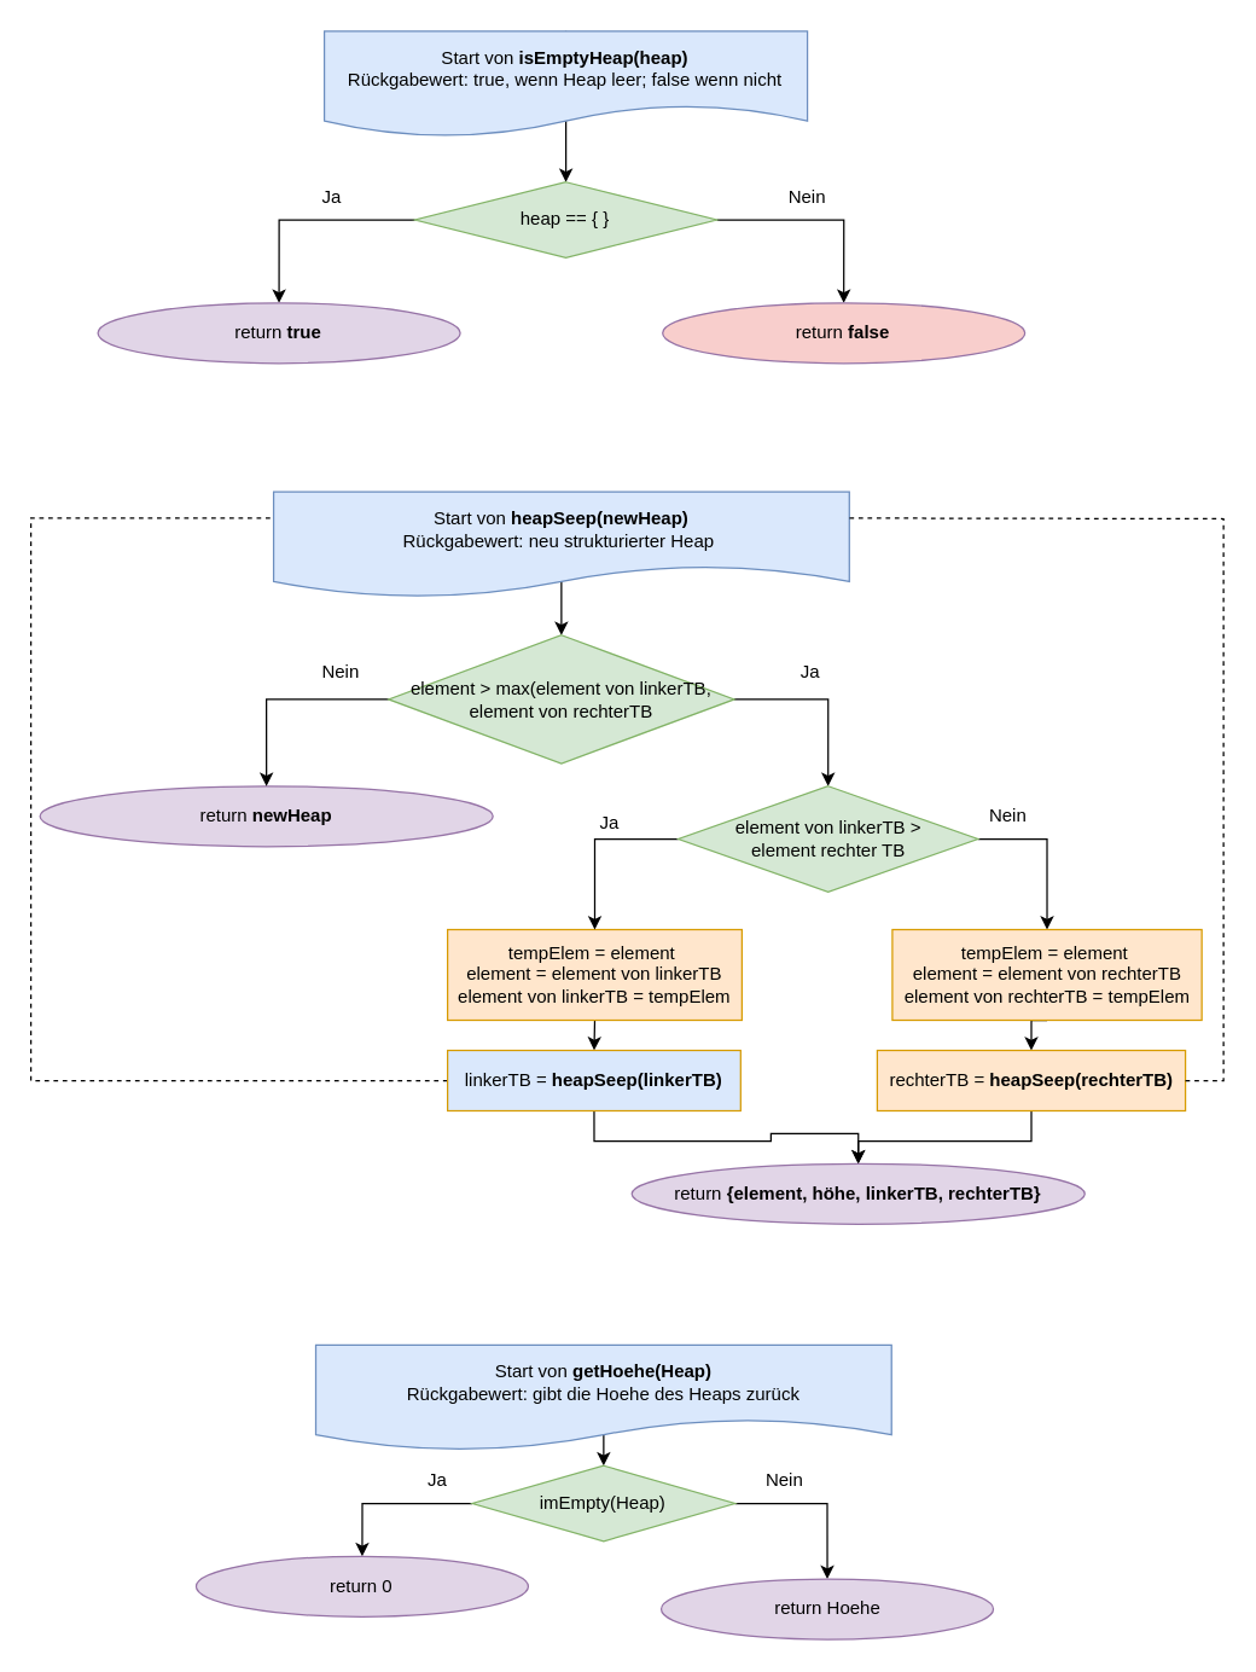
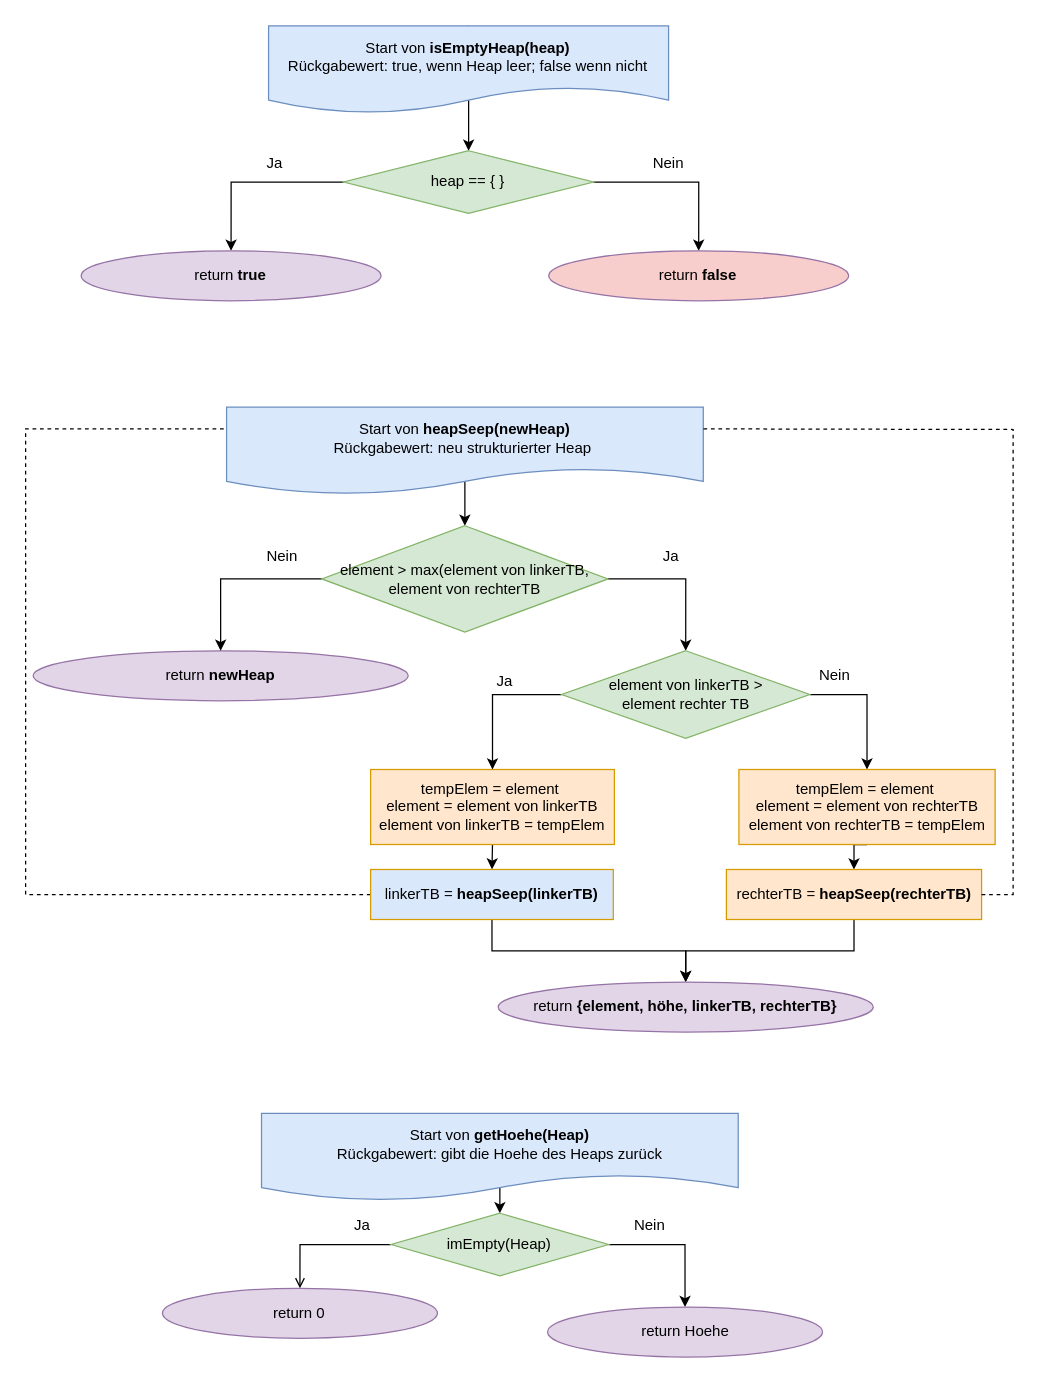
- <mxCell id="33" value="return&amp;nbsp;&lt;b&gt;{element, höhe, linkerTB, rechterTB}&lt;/b&gt;" style="ellipse;whiteSpace=wrap;html=1;rounded=0;fillColor=#e1d5e7;strokeColor=#9673a6;" parent="1" vertex="1"><mxGeometry x="418.05" y="770" width="300.06" height="40" as="geometry" /></mxCell>
+ <mxCell id="33" value="return&amp;nbsp;&lt;b&gt;{element, höhe, linkerTB, rechterTB}&lt;/b&gt;" style="ellipse;whiteSpace=wrap;html=1;rounded=0;fillColor=#e1d5e7;strokeColor=#9673a6;" parent="1" vertex="1"><mxGeometry x="398.05" y="785" width="300.06" height="40" as="geometry" /></mxCell>
- <mxCell id="38" style="edgeStyle=orthogonalEdgeStyle;rounded=0;orthogonalLoop=1;jettySize=auto;html=1;exitX=0;exitY=0.5;exitDx=0;exitDy=0;entryX=0.5;entryY=0;entryDx=0;entryDy=0;" edge="1" parent="1" source="39" target="40"><mxGeometry relative="1" as="geometry" /></mxCell>
+ <mxCell id="38" style="edgeStyle=orthogonalEdgeStyle;rounded=0;orthogonalLoop=1;jettySize=auto;html=1;exitX=0;exitY=0.5;exitDx=0;exitDy=0;entryX=0.5;entryY=0;entryDx=0;entryDy=0;endArrow=open;" edge="1" parent="1" source="39" target="40"><mxGeometry relative="1" as="geometry" /></mxCell>
